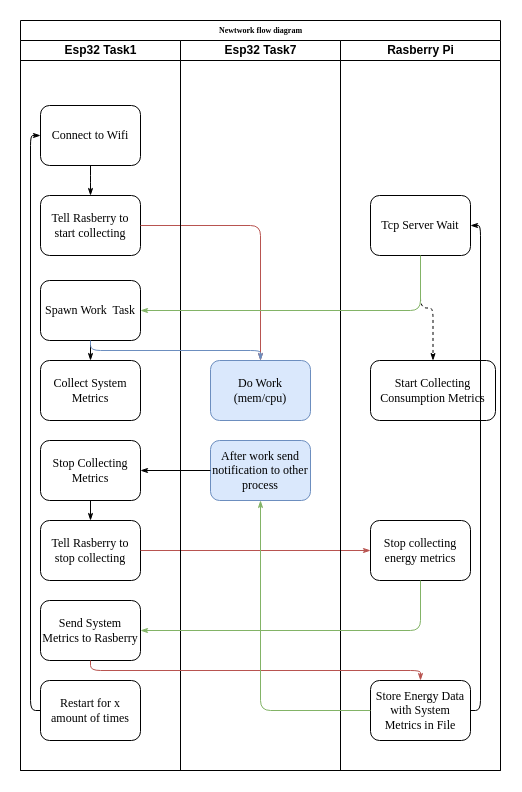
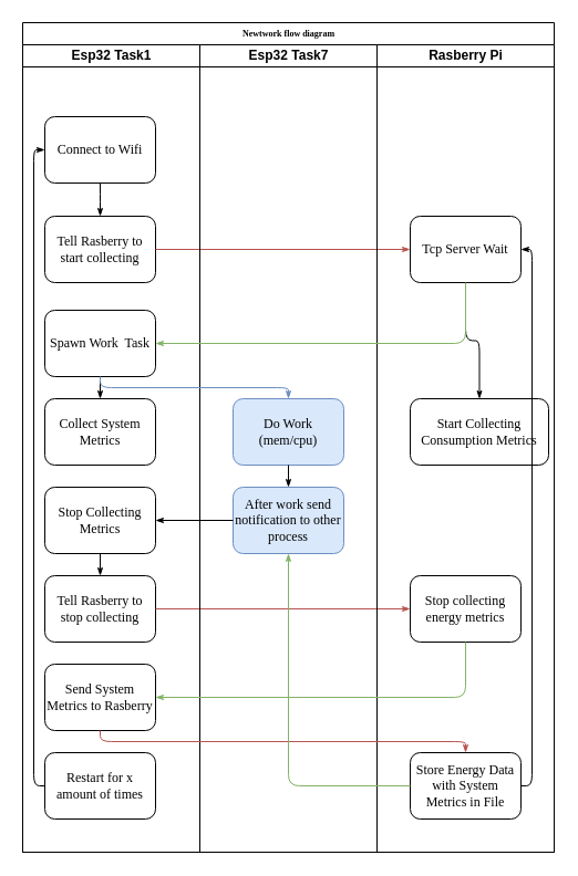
- <mxCell id="15" style="edgeStyle=orthogonalEdgeStyle;rounded=1;html=1;labelBackgroundColor=none;startArrow=none;startFill=0;startSize=5;endArrow=classicThin;endFill=1;endSize=5;jettySize=auto;orthogonalLoop=1;strokeWidth=1;fontFamily=Verdana;fontSize=8;fillColor=#f8cecc;strokeColor=#b85450;" parent="2" source="5" target="18" edge="1"><mxGeometry relative="1" as="geometry" /></mxCell>
+ <mxCell id="15" style="edgeStyle=orthogonalEdgeStyle;rounded=1;html=1;labelBackgroundColor=none;startArrow=none;startFill=0;startSize=5;endArrow=classicThin;endFill=1;endSize=5;jettySize=auto;orthogonalLoop=1;strokeWidth=1;fontFamily=Verdana;fontSize=8;fillColor=#f8cecc;strokeColor=#b85450;" parent="2" source="5" target="22" edge="1"><mxGeometry relative="1" as="geometry" /></mxCell>
- <mxCell id="23" style="edgeStyle=orthogonalEdgeStyle;rounded=1;html=1;labelBackgroundColor=none;startArrow=none;startFill=0;startSize=5;endArrow=classicThin;endFill=1;endSize=5;jettySize=auto;orthogonalLoop=1;strokeWidth=1;fontFamily=Verdana;fontSize=8;entryX=0.5;entryY=0;entryDx=0;entryDy=0;dashed=1;" parent="21" source="22" target="24" edge="1"><mxGeometry relative="1" as="geometry"><mxPoint x="80" y="290" as="targetPoint" /></mxGeometry></mxCell>
+ <mxCell id="23" style="edgeStyle=orthogonalEdgeStyle;rounded=1;html=1;labelBackgroundColor=none;startArrow=none;startFill=0;startSize=5;endArrow=classicThin;endFill=1;endSize=5;jettySize=auto;orthogonalLoop=1;strokeWidth=1;fontFamily=Verdana;fontSize=8;entryX=0.5;entryY=0;entryDx=0;entryDy=0;" parent="21" source="22" target="24" edge="1"><mxGeometry relative="1" as="geometry"><mxPoint x="80" y="290" as="targetPoint" /></mxGeometry></mxCell>
+ <mxCell id="20" style="edgeStyle=orthogonalEdgeStyle;rounded=1;html=1;labelBackgroundColor=none;startArrow=none;startFill=0;startSize=5;endArrow=classicThin;endFill=1;endSize=5;jettySize=auto;orthogonalLoop=1;strokeColor=#000000;strokeWidth=1;fontFamily=Verdana;fontSize=8;fontColor=#000000;entryX=0.5;entryY=0;entryDx=0;entryDy=0;exitX=0.5;exitY=1;exitDx=0;exitDy=0;" edge="1" parent="17" source="18" target="19"><mxGeometry relative="1" as="geometry"><mxPoint x="-80" y="310" as="sourcePoint" /><mxPoint x="-80" y="330" as="targetPoint" /></mxGeometry></mxCell>
